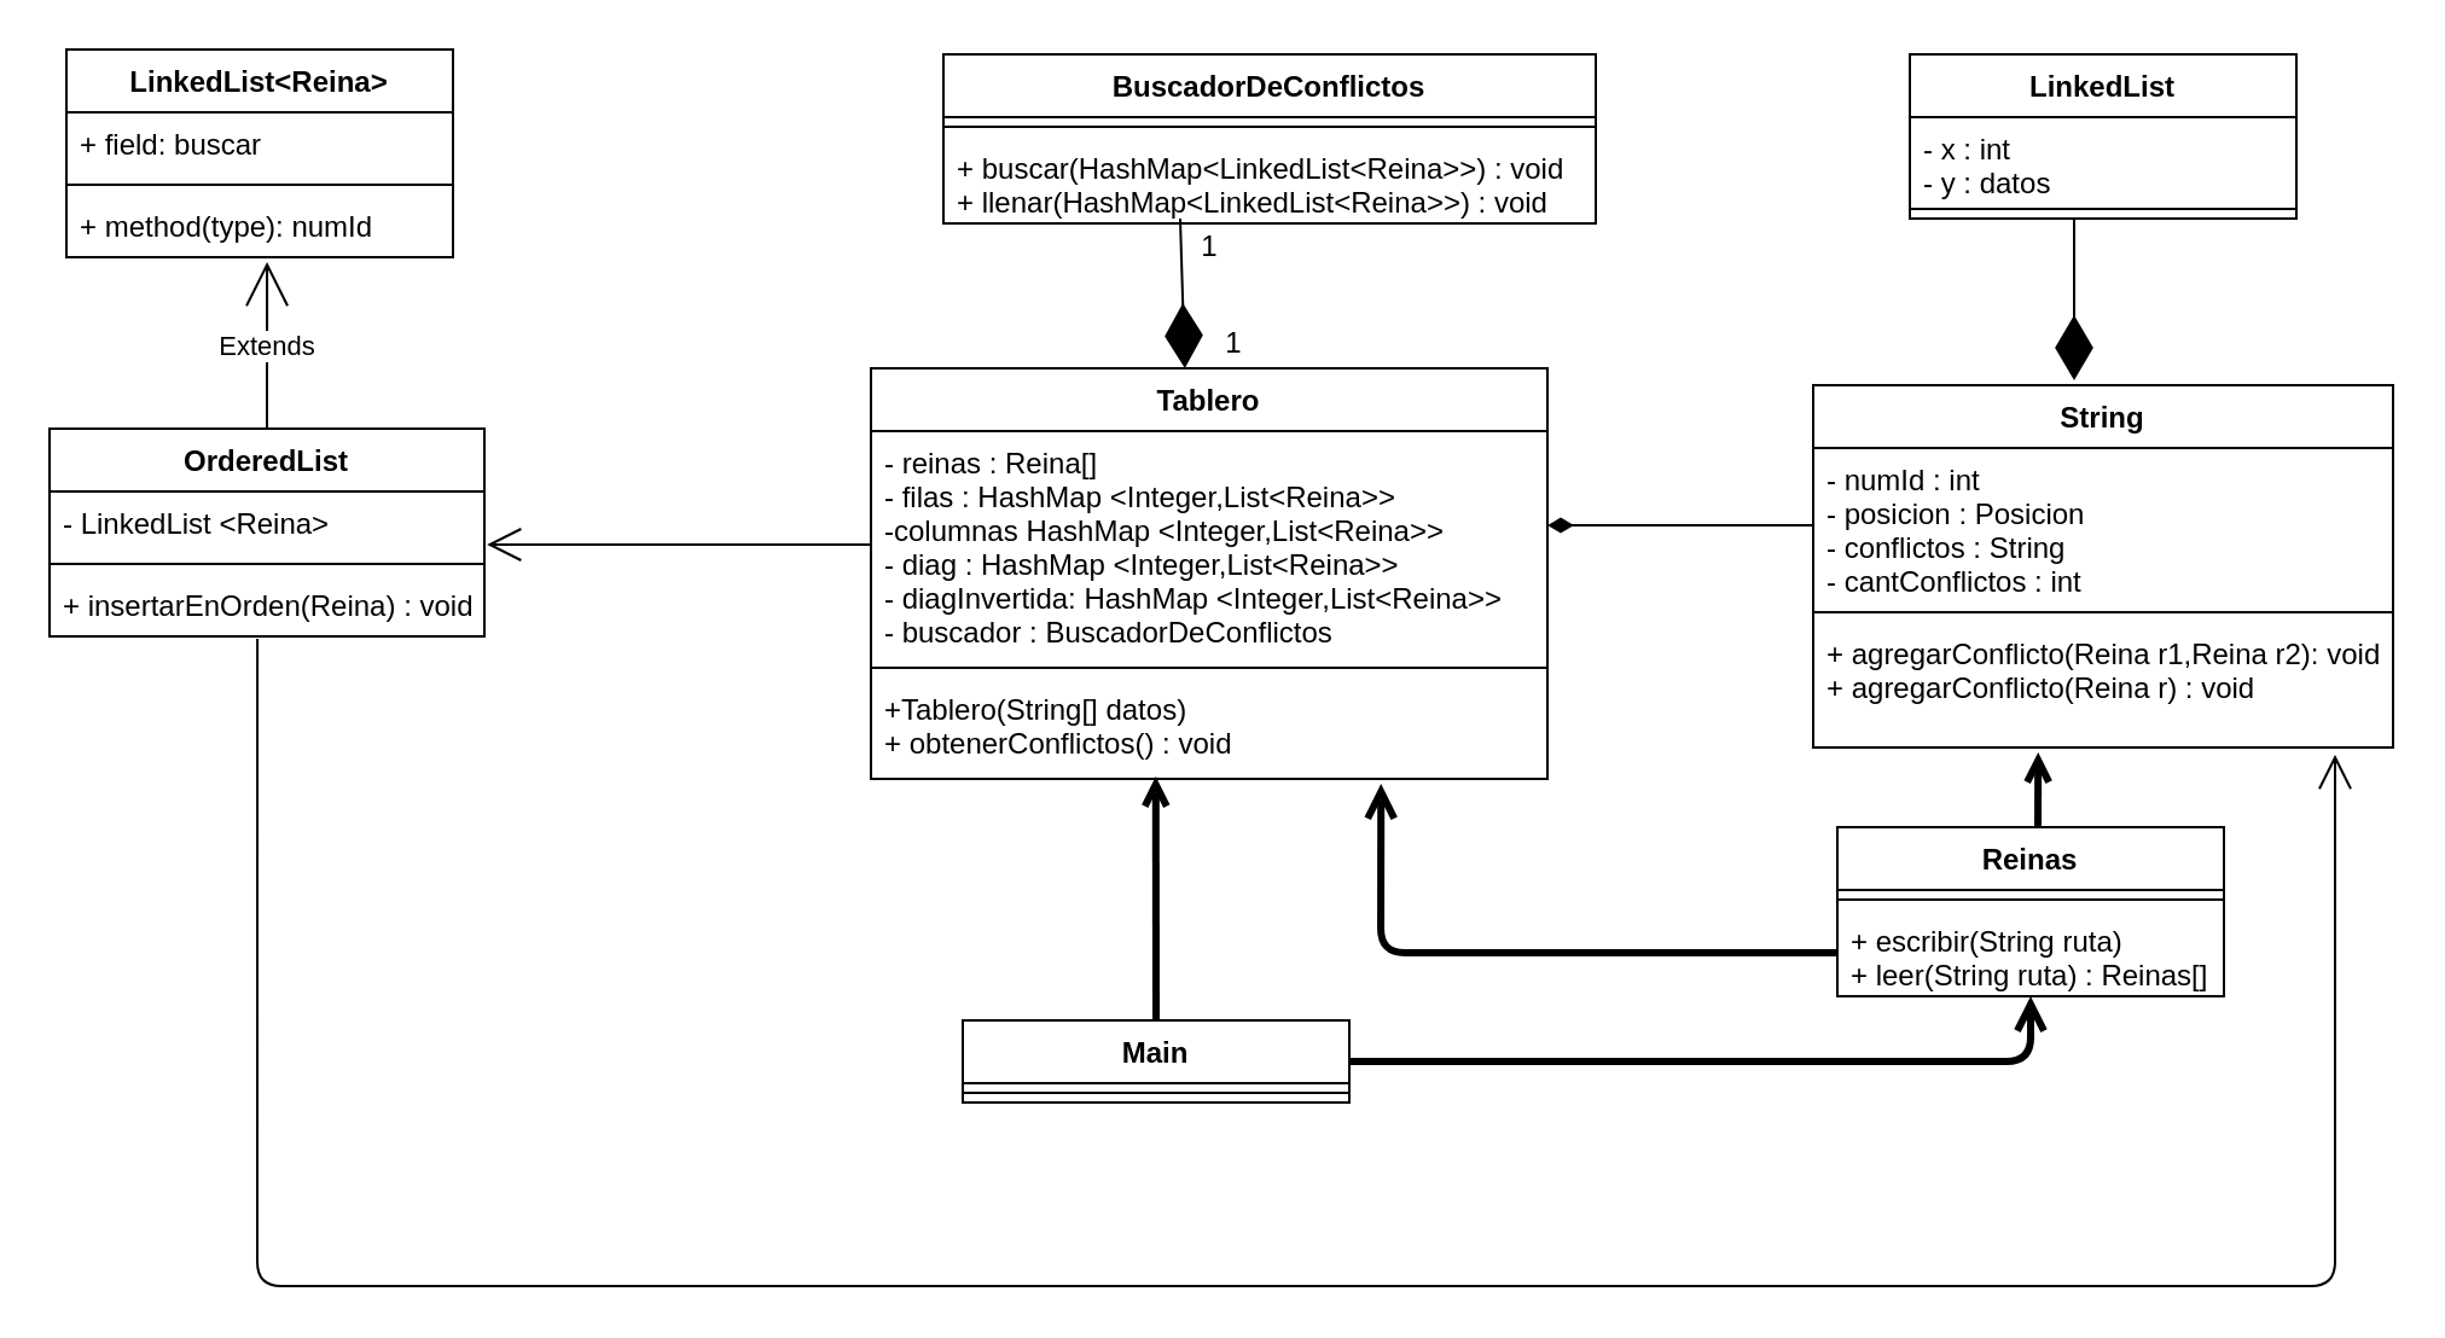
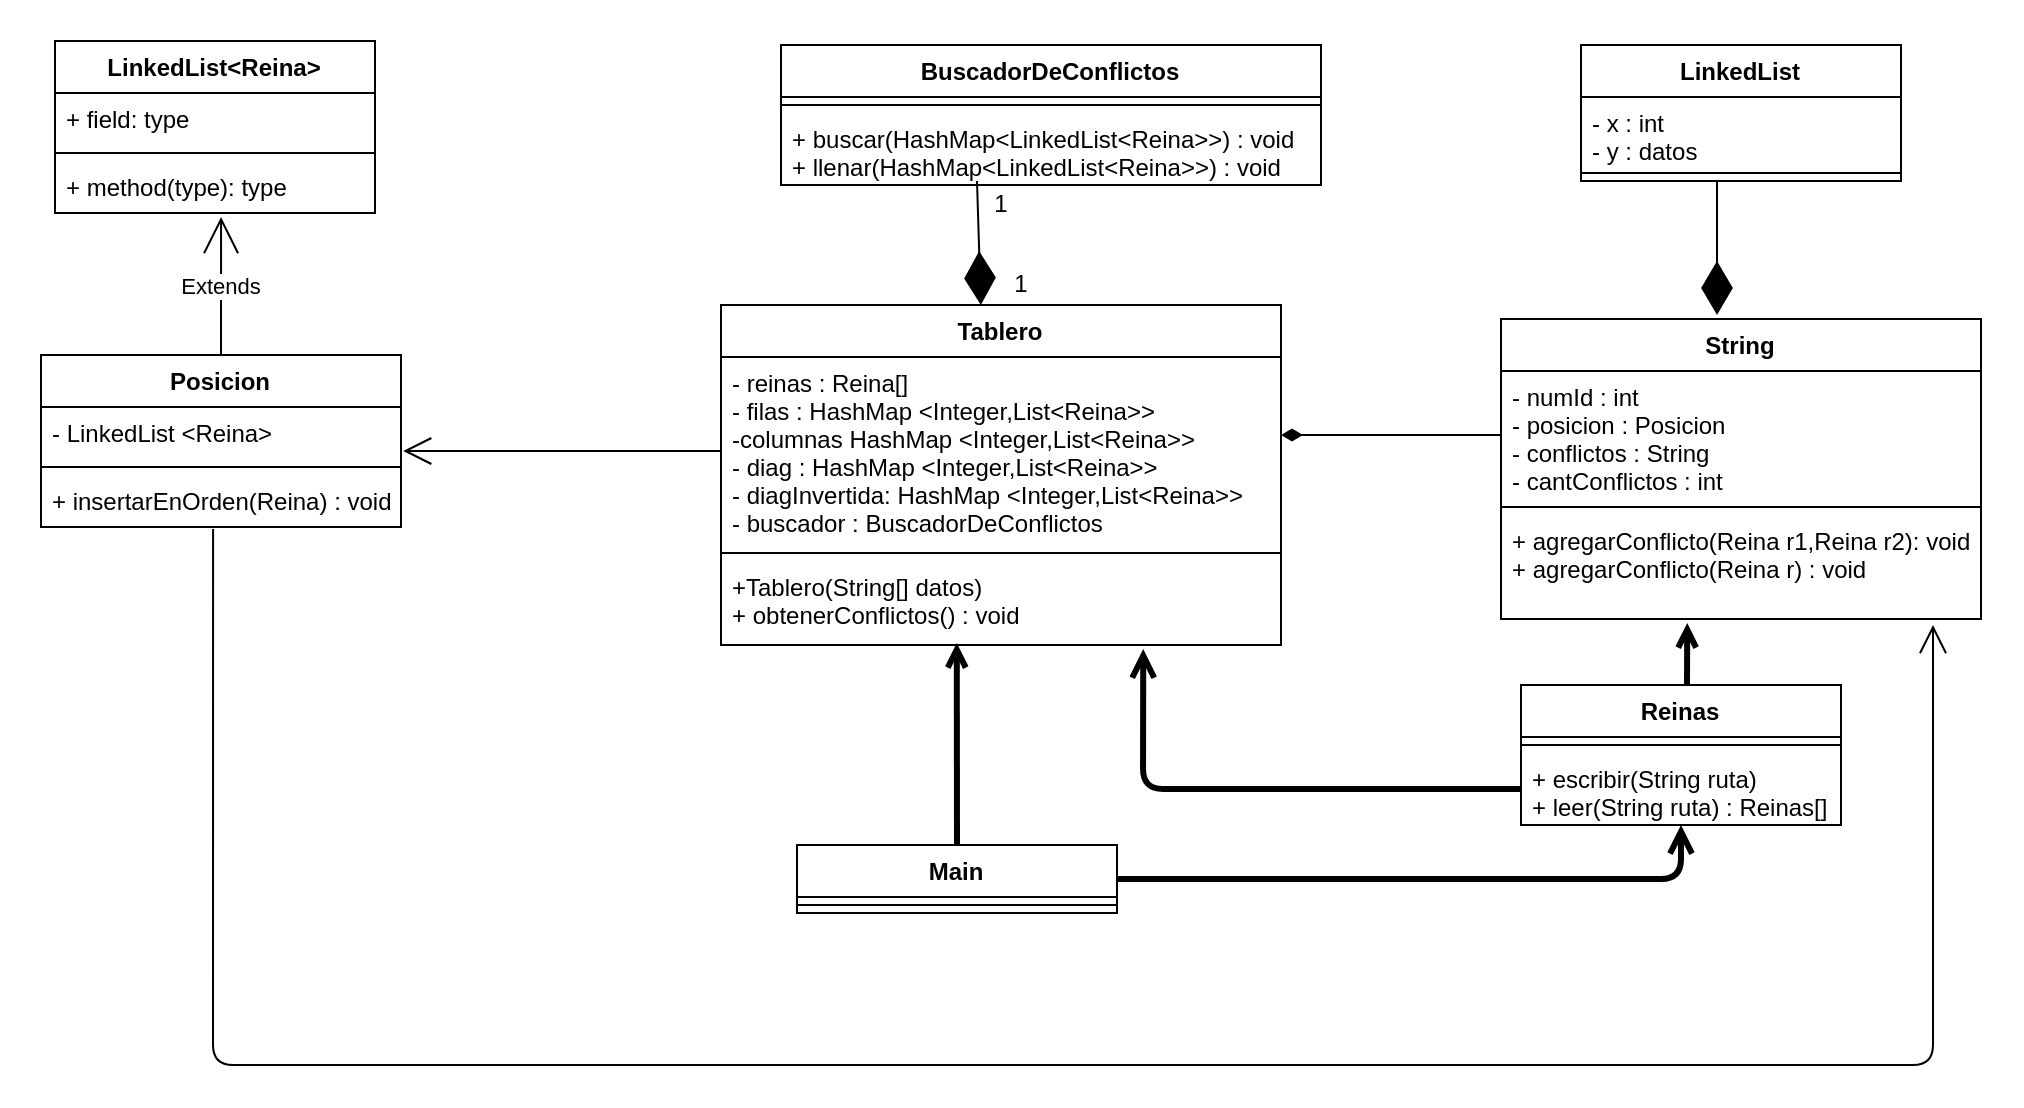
- <mxCell id="36" value="+ field: buscar" style="text;strokeColor=none;fillColor=none;align=left;verticalAlign=top;spacingLeft=4;spacingRight=4;overflow=hidden;rotatable=0;points=[[0,0.5],[1,0.5]];portConstraint=eastwest;" vertex="1" parent="35"><mxGeometry y="26" width="160" height="26" as="geometry" /></mxCell>
+ <mxCell id="36" value="+ field: type" style="text;strokeColor=none;fillColor=none;align=left;verticalAlign=top;spacingLeft=4;spacingRight=4;overflow=hidden;rotatable=0;points=[[0,0.5],[1,0.5]];portConstraint=eastwest;" vertex="1" parent="35"><mxGeometry y="26" width="160" height="26" as="geometry" /></mxCell>
- <mxCell id="38" value="+ method(type): numId" style="text;strokeColor=none;fillColor=none;align=left;verticalAlign=top;spacingLeft=4;spacingRight=4;overflow=hidden;rotatable=0;points=[[0,0.5],[1,0.5]];portConstraint=eastwest;" vertex="1" parent="35"><mxGeometry y="60" width="160" height="26" as="geometry" /></mxCell>
+ <mxCell id="38" value="+ method(type): type" style="text;strokeColor=none;fillColor=none;align=left;verticalAlign=top;spacingLeft=4;spacingRight=4;overflow=hidden;rotatable=0;points=[[0,0.5],[1,0.5]];portConstraint=eastwest;" vertex="1" parent="35"><mxGeometry y="60" width="160" height="26" as="geometry" /></mxCell>
- <mxCell id="26" value="OrderedList" style="swimlane;fontStyle=1;align=center;verticalAlign=top;childLayout=stackLayout;horizontal=1;startSize=26;horizontalStack=0;resizeParent=1;resizeParentMax=0;resizeLast=0;collapsible=1;marginBottom=0;" vertex="1" parent="1"><mxGeometry x="20" y="177" width="180" height="86" as="geometry" /></mxCell>
+ <mxCell id="26" value="Posicion" style="swimlane;fontStyle=1;align=center;verticalAlign=top;childLayout=stackLayout;horizontal=1;startSize=26;horizontalStack=0;resizeParent=1;resizeParentMax=0;resizeLast=0;collapsible=1;marginBottom=0;" vertex="1" parent="1"><mxGeometry x="20" y="177" width="180" height="86" as="geometry" /></mxCell>
